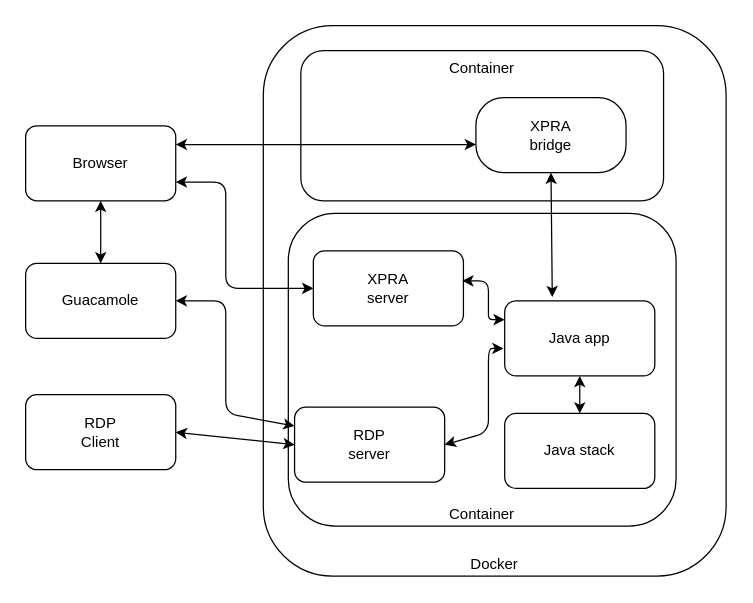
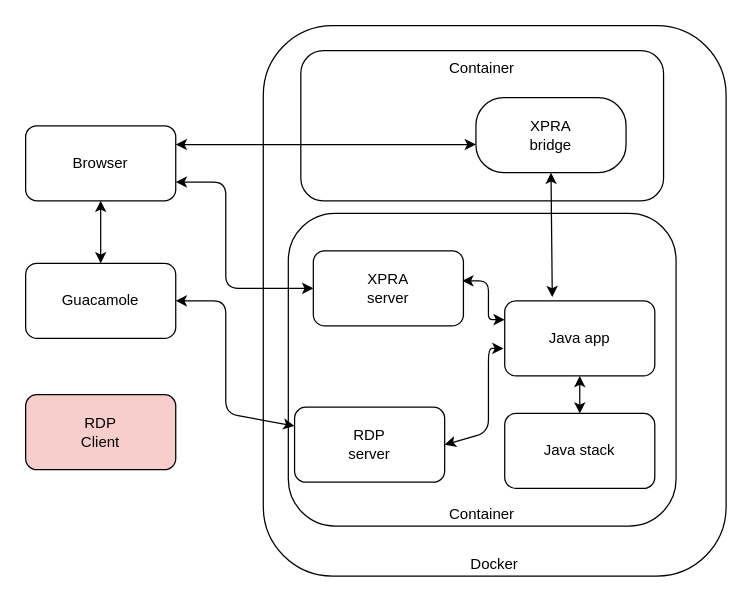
- <mxCell id="3" value="RDP&lt;br&gt;Client&lt;br&gt;" style="rounded=1;whiteSpace=wrap;html=1;" vertex="1" parent="1"><mxGeometry x="20" y="315" width="120" height="60" as="geometry" /></mxCell>
+ <mxCell id="3" value="RDP&lt;br&gt;Client&lt;br&gt;" style="rounded=1;whiteSpace=wrap;html=1;fillColor=#f8cecc;" vertex="1" parent="1"><mxGeometry x="20" y="315" width="120" height="60" as="geometry" /></mxCell>
- <mxCell id="16" value="" style="endArrow=classic;startArrow=classic;html=1;entryX=0;entryY=0.5;entryDx=0;entryDy=0;exitX=1;exitY=0.5;exitDx=0;exitDy=0;" edge="1" parent="1" source="3" target="10"><mxGeometry width="50" height="50" relative="1" as="geometry"><mxPoint x="20" y="530" as="sourcePoint" /><mxPoint x="70" y="480" as="targetPoint" /></mxGeometry></mxCell>
